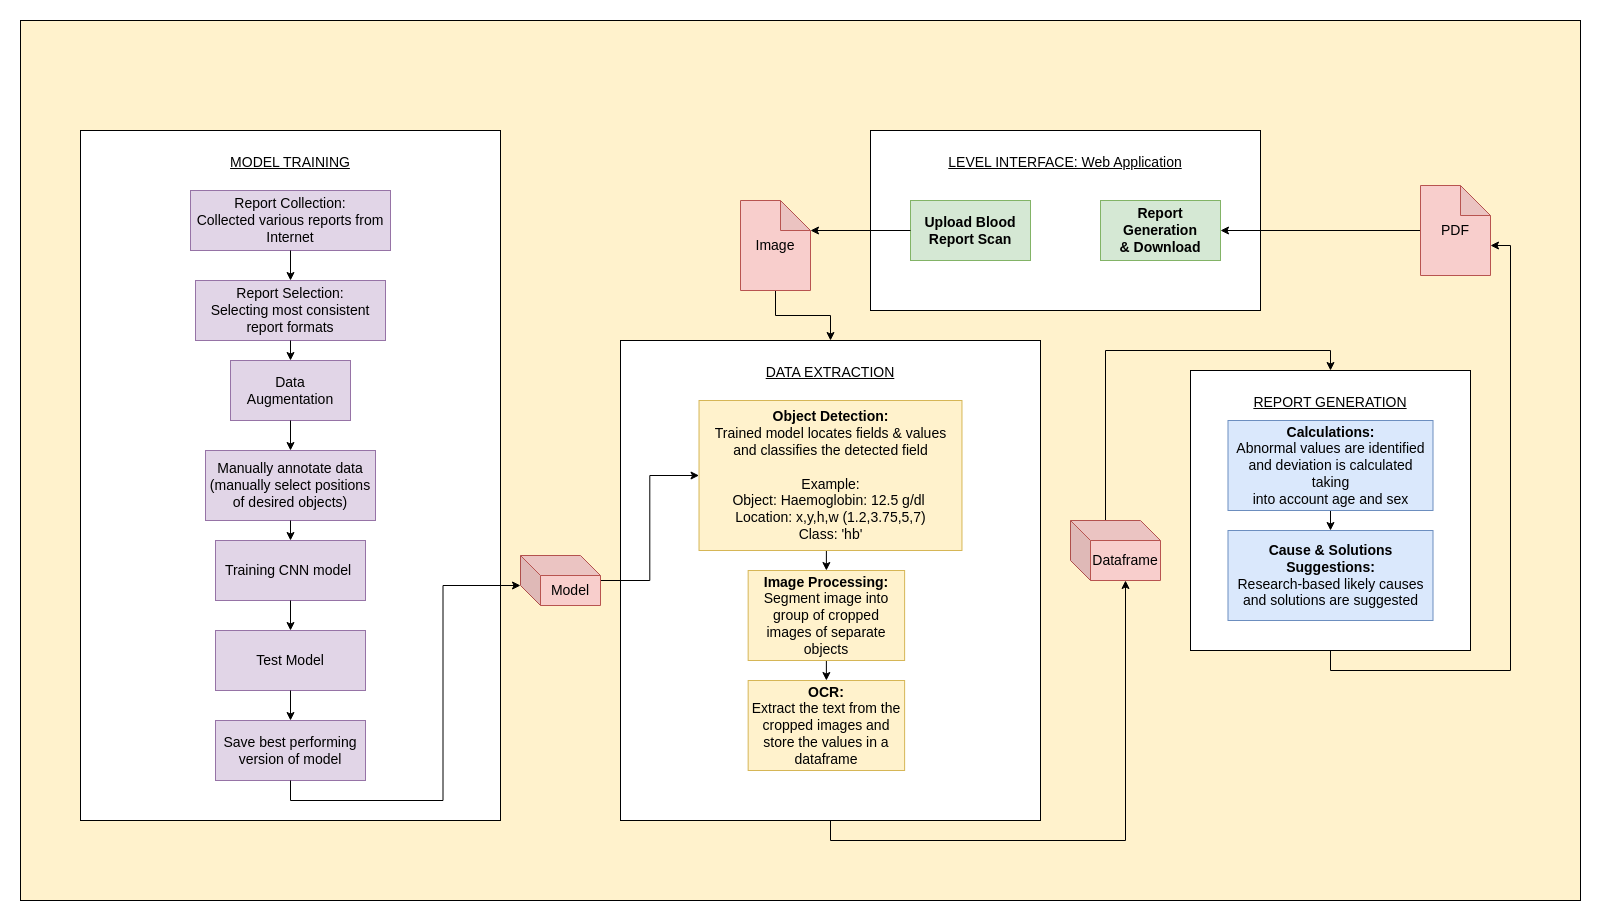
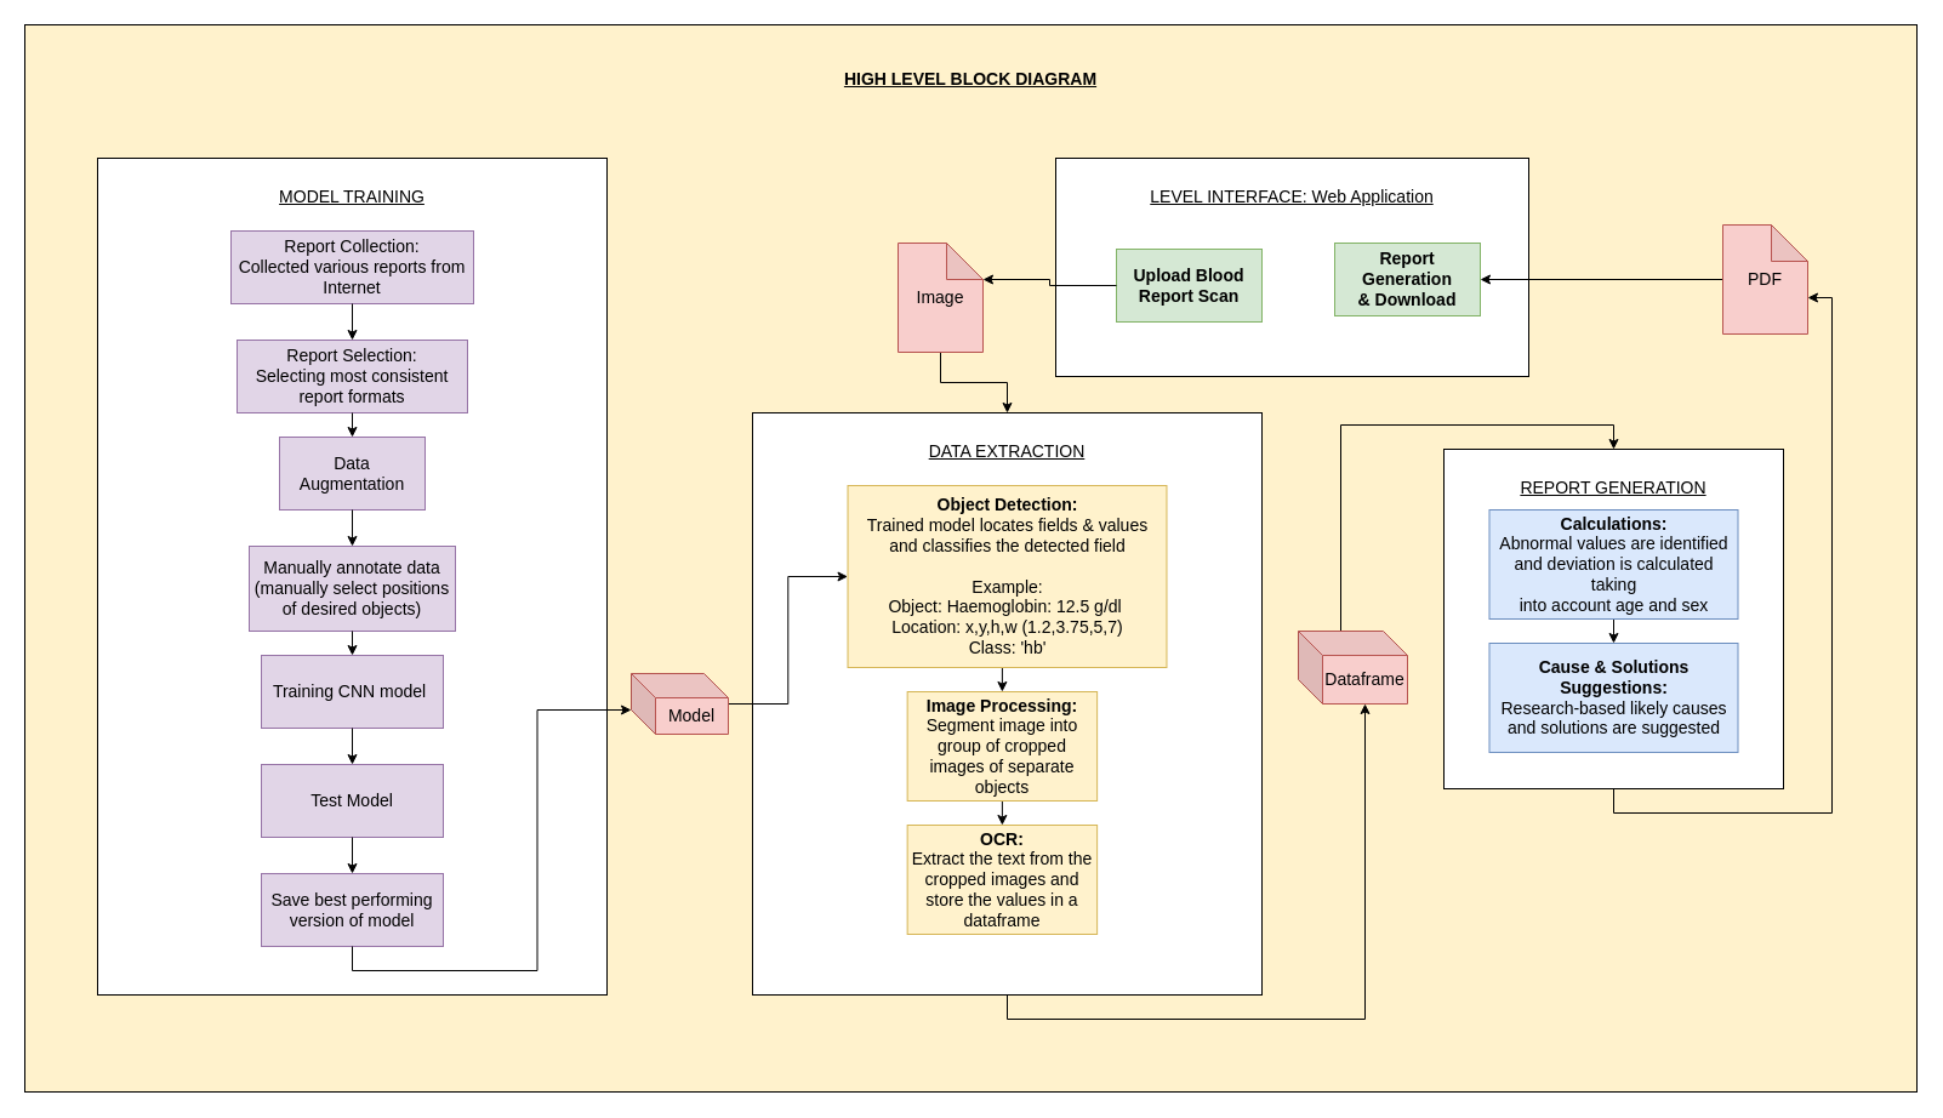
+ <mxCell id="31" value="&lt;b style=&quot;font-size: 14px;&quot;&gt;&lt;font style=&quot;font-size: 14px;&quot;&gt;HIGH LEVEL BLOCK DIAGRAM&lt;/font&gt;&lt;/b&gt;" style="text;strokeColor=none;align=center;fillColor=none;html=1;verticalAlign=middle;whiteSpace=wrap;rounded=0;fontStyle=4;fontSize=14;" parent="2" vertex="1"><mxGeometry x="635" y="30" width="290" height="30" as="geometry" /></mxCell>
- <mxCell id="7" value="&lt;b style=&quot;font-size: 14px;&quot;&gt;Upload Blood &lt;br style=&quot;font-size: 14px;&quot;&gt;Report Scan&lt;/b&gt;" style="rounded=0;whiteSpace=wrap;html=1;fillColor=#d5e8d4;strokeColor=#82b366;fontSize=14;" parent="5" vertex="1"><mxGeometry x="40" y="70" width="120" height="60" as="geometry" /></mxCell>
+ <mxCell id="7" value="&lt;b style=&quot;font-size: 14px;&quot;&gt;Upload Blood &lt;br style=&quot;font-size: 14px;&quot;&gt;Report Scan&lt;/b&gt;" style="rounded=0;whiteSpace=wrap;html=1;fillColor=#d5e8d4;strokeColor=#82b366;fontSize=14;" parent="5" vertex="1"><mxGeometry x="50" y="75" width="120" height="60" as="geometry" /></mxCell>
